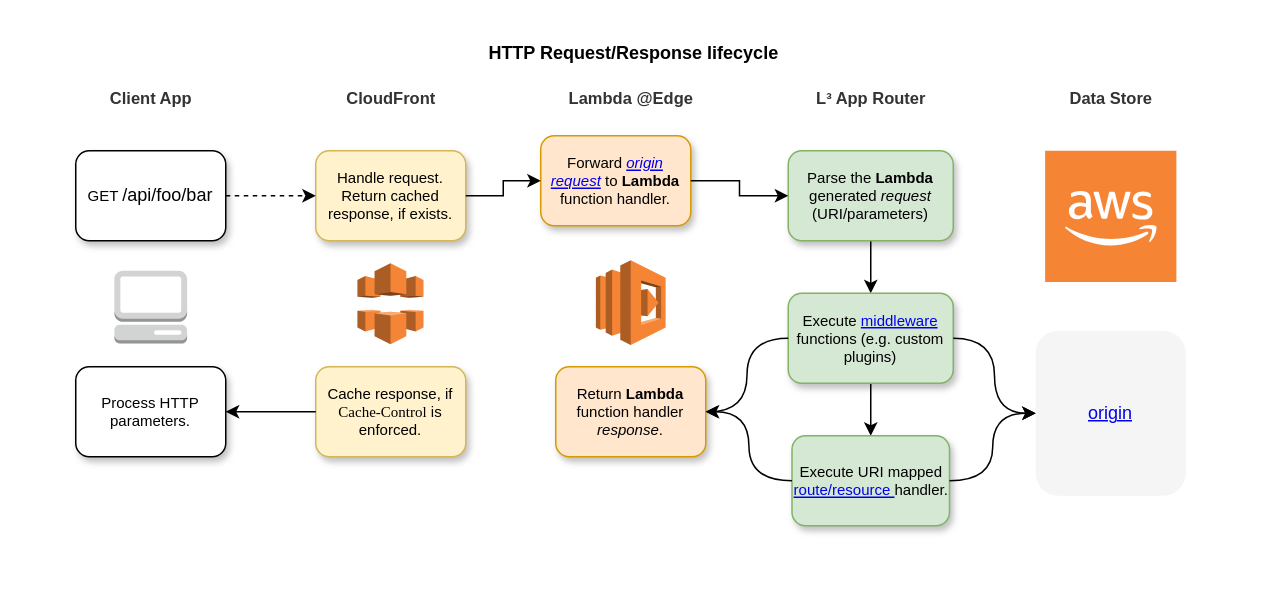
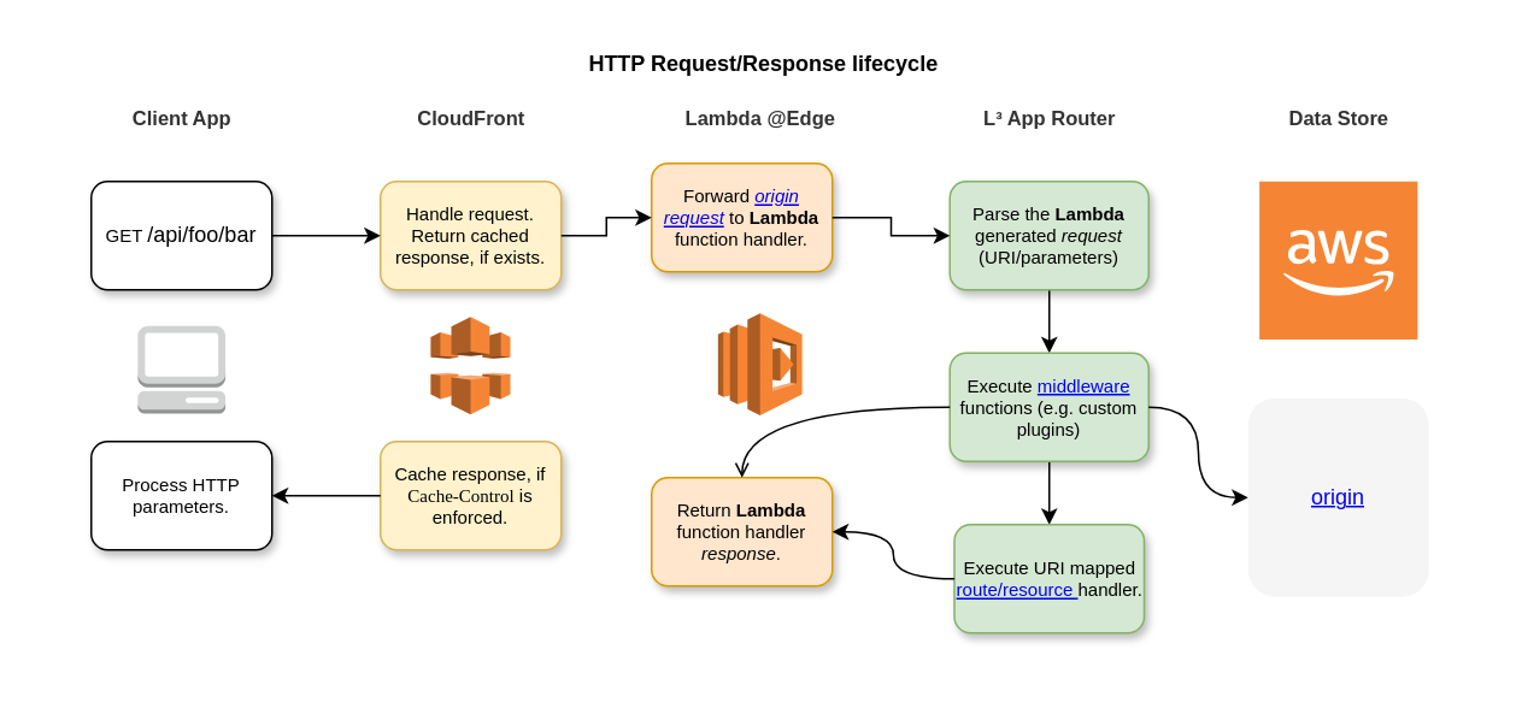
- <mxCell id="31" value="" style="edgeStyle=orthogonalEdgeStyle;rounded=0;orthogonalLoop=1;jettySize=auto;html=1;dashed=1;" parent="2" source="4" target="8" edge="1"><mxGeometry relative="1" as="geometry" /></mxCell>
+ <mxCell id="31" value="" style="edgeStyle=orthogonalEdgeStyle;rounded=0;orthogonalLoop=1;jettySize=auto;html=1;" parent="2" source="4" target="8" edge="1"><mxGeometry relative="1" as="geometry" /></mxCell>
- <mxCell id="13" value="&lt;font style=&quot;font-size: 10px;&quot;&gt;Return &lt;b&gt;Lambda &lt;/b&gt;function handler &lt;i&gt;response&lt;/i&gt;.&lt;/font&gt;" style="rounded=1;whiteSpace=wrap;html=1;shadow=1;labelBackgroundColor=none;strokeWidth=1;fontFamily=Helvetica;fontSize=10;align=center;fillColor=#ffe6cc;strokeColor=#d79b00;" parent="11" vertex="1"><mxGeometry x="30" y="194" width="100" height="60" as="geometry" /></mxCell>
+ <mxCell id="13" value="&lt;font style=&quot;font-size: 10px;&quot;&gt;Return &lt;b&gt;Lambda &lt;/b&gt;function handler &lt;i&gt;response&lt;/i&gt;.&lt;/font&gt;" style="rounded=1;whiteSpace=wrap;html=1;shadow=1;labelBackgroundColor=none;strokeWidth=1;fontFamily=Helvetica;fontSize=10;align=center;fillColor=#ffe6cc;strokeColor=#d79b00;" parent="11" vertex="1"><mxGeometry x="20" y="214" width="100" height="60" as="geometry" /></mxCell>
- <mxCell id="27" value="" style="edgeStyle=orthogonalEdgeStyle;rounded=0;orthogonalLoop=1;jettySize=auto;html=1;curved=1;" parent="2" source="20" target="22" edge="1"><mxGeometry relative="1" as="geometry" /></mxCell>
